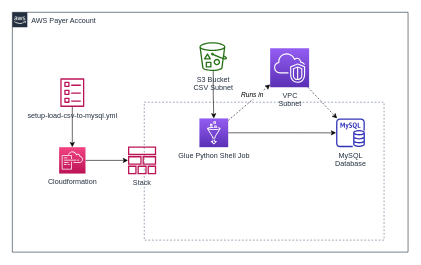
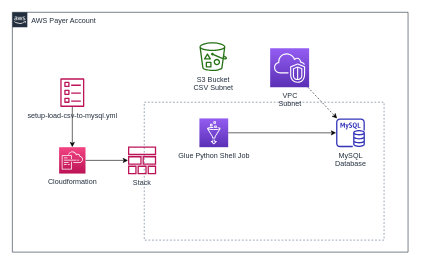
- <mxCell id="16" value="Runs in" style="rounded=0;orthogonalLoop=1;jettySize=auto;html=1;fontStyle=2;dashed=1;" edge="1" parent="1" source="5" target="15"><mxGeometry x="0.266" y="6" relative="1" as="geometry"><mxPoint x="380" y="221" as="sourcePoint" /><mxPoint x="550" y="220" as="targetPoint" /><mxPoint as="offset" /></mxGeometry></mxCell>
- <mxCell id="6" style="edgeStyle=orthogonalEdgeStyle;rounded=0;orthogonalLoop=1;jettySize=auto;html=1;" parent="1" source="7" target="5" edge="1"><mxGeometry relative="1" as="geometry" /></mxCell>
